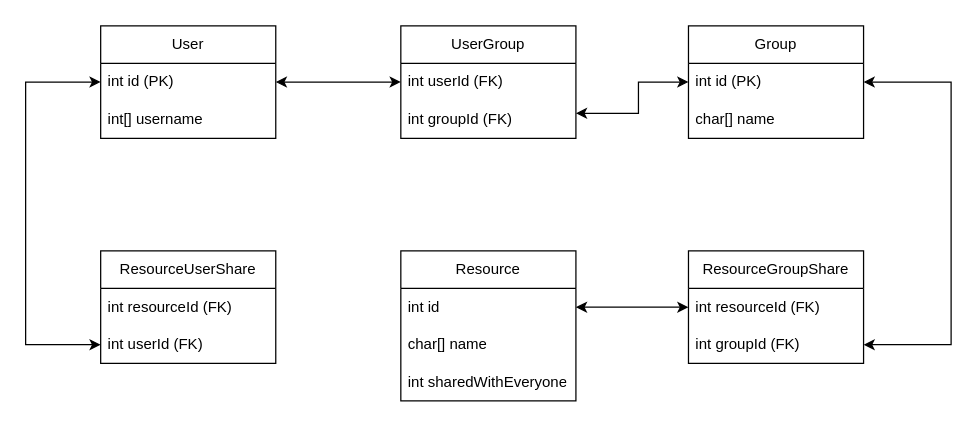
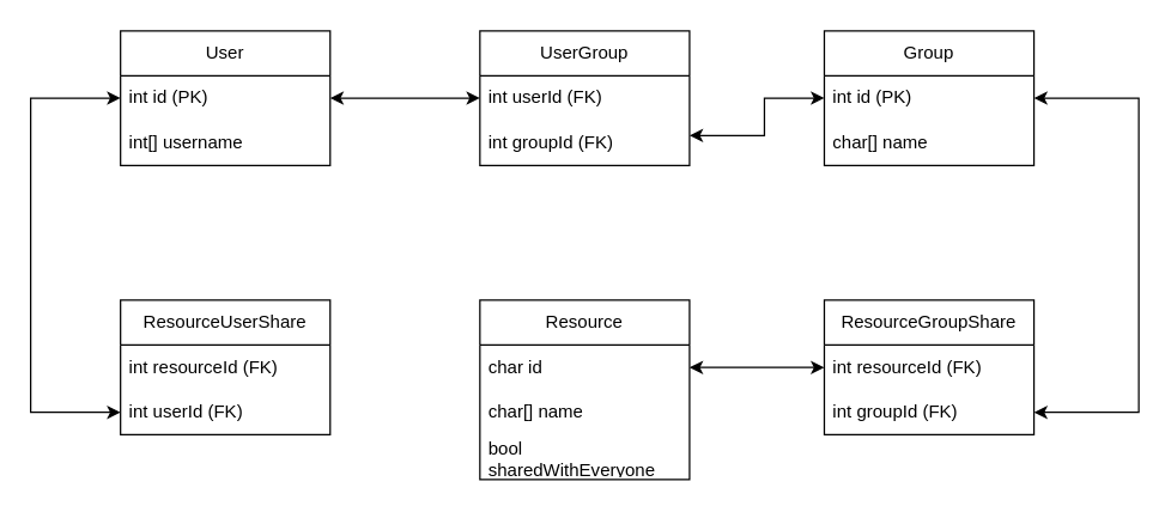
- <mxCell id="15" value="int id" style="text;strokeColor=none;fillColor=none;align=left;verticalAlign=middle;spacingLeft=4;spacingRight=4;overflow=hidden;points=[[0,0.5],[1,0.5]];portConstraint=eastwest;rotatable=0;whiteSpace=wrap;html=1;" vertex="1" parent="14"><mxGeometry y="30" width="140" height="30" as="geometry" /></mxCell>
+ <mxCell id="15" value="char id" style="text;strokeColor=none;fillColor=none;align=left;verticalAlign=middle;spacingLeft=4;spacingRight=4;overflow=hidden;points=[[0,0.5],[1,0.5]];portConstraint=eastwest;rotatable=0;whiteSpace=wrap;html=1;" vertex="1" parent="14"><mxGeometry y="30" width="140" height="30" as="geometry" /></mxCell>
- <mxCell id="17" value="int sharedWithEveryone" style="text;strokeColor=none;fillColor=none;align=left;verticalAlign=middle;spacingLeft=4;spacingRight=4;overflow=hidden;points=[[0,0.5],[1,0.5]];portConstraint=eastwest;rotatable=0;whiteSpace=wrap;html=1;" vertex="1" parent="14"><mxGeometry y="90" width="140" height="30" as="geometry" /></mxCell>
+ <mxCell id="17" value="bool sharedWithEveryone" style="text;strokeColor=none;fillColor=none;align=left;verticalAlign=middle;spacingLeft=4;spacingRight=4;overflow=hidden;points=[[0,0.5],[1,0.5]];portConstraint=eastwest;rotatable=0;whiteSpace=wrap;html=1;" vertex="1" parent="14"><mxGeometry y="90" width="140" height="30" as="geometry" /></mxCell>
